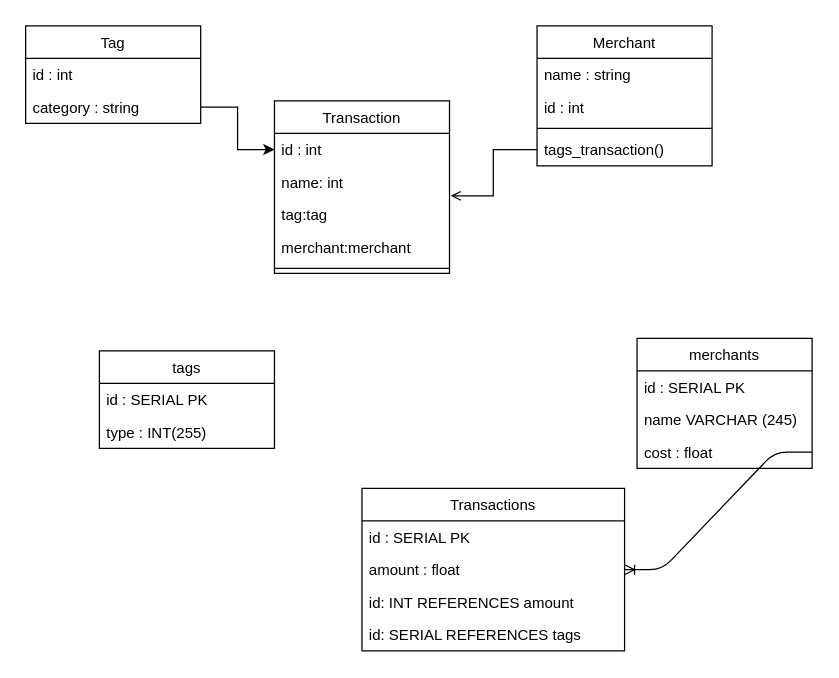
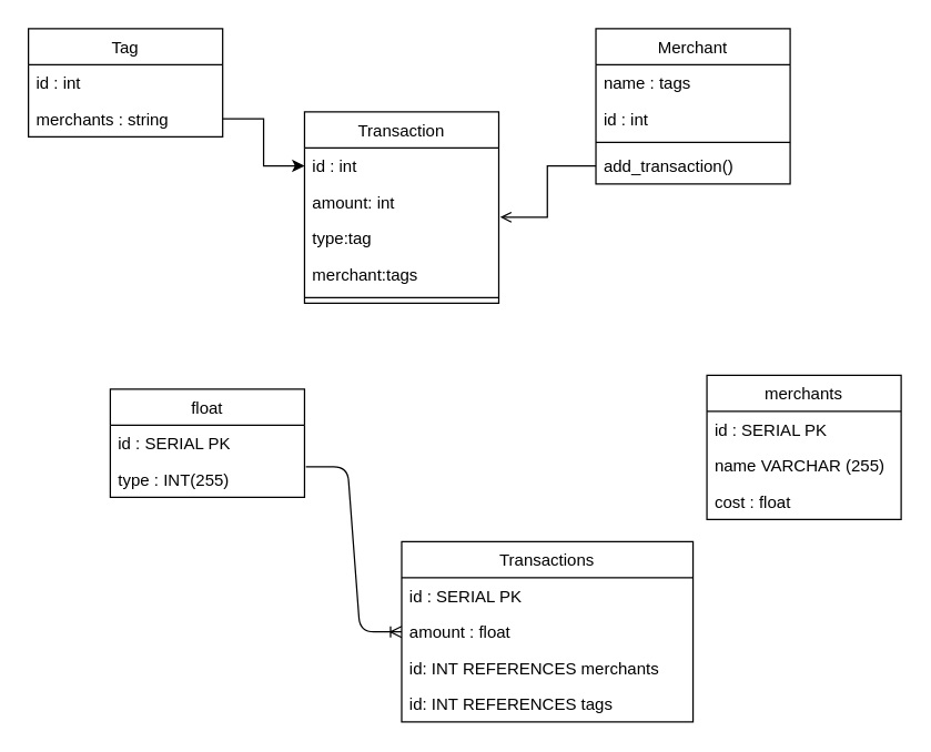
- <mxCell id="6" value="name : string" style="text;strokeColor=none;fillColor=none;align=left;verticalAlign=top;spacingLeft=4;spacingRight=4;overflow=hidden;rotatable=0;points=[[0,0.5],[1,0.5]];portConstraint=eastwest;" parent="5" vertex="1"><mxGeometry y="26" width="140" height="26" as="geometry" /></mxCell>
+ <mxCell id="6" value="name : tags" style="text;strokeColor=none;fillColor=none;align=left;verticalAlign=top;spacingLeft=4;spacingRight=4;overflow=hidden;rotatable=0;points=[[0,0.5],[1,0.5]];portConstraint=eastwest;" parent="5" vertex="1"><mxGeometry y="26" width="140" height="26" as="geometry" /></mxCell>
- <mxCell id="4" value="category : string" style="text;strokeColor=none;fillColor=none;align=left;verticalAlign=top;spacingLeft=4;spacingRight=4;overflow=hidden;rotatable=0;points=[[0,0.5],[1,0.5]];portConstraint=eastwest;" parent="2" vertex="1"><mxGeometry y="52" width="140" height="26" as="geometry" /></mxCell>
+ <mxCell id="4" value="merchants : string" style="text;strokeColor=none;fillColor=none;align=left;verticalAlign=top;spacingLeft=4;spacingRight=4;overflow=hidden;rotatable=0;points=[[0,0.5],[1,0.5]];portConstraint=eastwest;" parent="2" vertex="1"><mxGeometry y="52" width="140" height="26" as="geometry" /></mxCell>
- <mxCell id="9" value="tags_transaction()" style="text;strokeColor=none;fillColor=none;align=left;verticalAlign=top;spacingLeft=4;spacingRight=4;overflow=hidden;rotatable=0;points=[[0,0.5],[1,0.5]];portConstraint=eastwest;" parent="5" vertex="1"><mxGeometry y="86" width="140" height="26" as="geometry" /></mxCell>
+ <mxCell id="9" value="add_transaction()" style="text;strokeColor=none;fillColor=none;align=left;verticalAlign=top;spacingLeft=4;spacingRight=4;overflow=hidden;rotatable=0;points=[[0,0.5],[1,0.5]];portConstraint=eastwest;" parent="5" vertex="1"><mxGeometry y="86" width="140" height="26" as="geometry" /></mxCell>
- <mxCell id="14" value="name: int" style="text;strokeColor=none;fillColor=none;align=left;verticalAlign=top;spacingLeft=4;spacingRight=4;overflow=hidden;rotatable=0;points=[[0,0.5],[1,0.5]];portConstraint=eastwest;" vertex="1" parent="12"><mxGeometry y="52" width="140" height="26" as="geometry" /></mxCell>
+ <mxCell id="14" value="amount: int" style="text;strokeColor=none;fillColor=none;align=left;verticalAlign=top;spacingLeft=4;spacingRight=4;overflow=hidden;rotatable=0;points=[[0,0.5],[1,0.5]];portConstraint=eastwest;" vertex="1" parent="12"><mxGeometry y="52" width="140" height="26" as="geometry" /></mxCell>
- <mxCell id="15" value="tag:tag" style="text;strokeColor=none;fillColor=none;align=left;verticalAlign=top;spacingLeft=4;spacingRight=4;overflow=hidden;rotatable=0;points=[[0,0.5],[1,0.5]];portConstraint=eastwest;" parent="12" vertex="1"><mxGeometry y="78" width="140" height="26" as="geometry" /></mxCell>
+ <mxCell id="15" value="type:tag" style="text;strokeColor=none;fillColor=none;align=left;verticalAlign=top;spacingLeft=4;spacingRight=4;overflow=hidden;rotatable=0;points=[[0,0.5],[1,0.5]];portConstraint=eastwest;" parent="12" vertex="1"><mxGeometry y="78" width="140" height="26" as="geometry" /></mxCell>
- <mxCell id="16" value="merchant:merchant" style="text;strokeColor=none;fillColor=none;align=left;verticalAlign=top;spacingLeft=4;spacingRight=4;overflow=hidden;rotatable=0;points=[[0,0.5],[1,0.5]];portConstraint=eastwest;" vertex="1" parent="12"><mxGeometry y="104" width="140" height="26" as="geometry" /></mxCell>
+ <mxCell id="16" value="merchant:tags" style="text;strokeColor=none;fillColor=none;align=left;verticalAlign=top;spacingLeft=4;spacingRight=4;overflow=hidden;rotatable=0;points=[[0,0.5],[1,0.5]];portConstraint=eastwest;" vertex="1" parent="12"><mxGeometry y="104" width="140" height="26" as="geometry" /></mxCell>
- <mxCell id="29" value="tags" style="swimlane;fontStyle=0;childLayout=stackLayout;horizontal=1;startSize=26;fillColor=none;horizontalStack=0;resizeParent=1;resizeParentMax=0;resizeLast=0;collapsible=1;marginBottom=0;" parent="1" vertex="1"><mxGeometry x="79" y="280" width="140" height="78" as="geometry" /></mxCell>
+ <mxCell id="29" value="float" style="swimlane;fontStyle=0;childLayout=stackLayout;horizontal=1;startSize=26;fillColor=none;horizontalStack=0;resizeParent=1;resizeParentMax=0;resizeLast=0;collapsible=1;marginBottom=0;" parent="1" vertex="1"><mxGeometry x="79" y="280" width="140" height="78" as="geometry" /></mxCell>
- <mxCell id="21" value="name VARCHAR (245)" style="text;strokeColor=none;fillColor=none;align=left;verticalAlign=top;spacingLeft=4;spacingRight=4;overflow=hidden;rotatable=0;points=[[0,0.5],[1,0.5]];portConstraint=eastwest;" parent="19" vertex="1"><mxGeometry y="52" width="140" height="26" as="geometry" /></mxCell>
+ <mxCell id="21" value="name VARCHAR (255)" style="text;strokeColor=none;fillColor=none;align=left;verticalAlign=top;spacingLeft=4;spacingRight=4;overflow=hidden;rotatable=0;points=[[0,0.5],[1,0.5]];portConstraint=eastwest;" parent="19" vertex="1"><mxGeometry y="52" width="140" height="26" as="geometry" /></mxCell>
+ <mxCell id="28" value="" style="edgeStyle=entityRelationEdgeStyle;fontSize=12;html=1;endArrow=ERoneToMany;exitX=1.007;exitY=0.154;exitDx=0;exitDy=0;exitPerimeter=0;entryX=0;entryY=0.5;entryDx=0;entryDy=0;" edge="1" parent="1" source="31" target="25"><mxGeometry width="100" height="100" relative="1" as="geometry"><mxPoint x="108" y="520" as="sourcePoint" /><mxPoint x="208" y="420" as="targetPoint" /></mxGeometry></mxCell>
- <mxCell id="18" value="" style="edgeStyle=entityRelationEdgeStyle;fontSize=12;html=1;endArrow=ERoneToMany;exitX=1;exitY=0.5;exitDx=0;exitDy=0;" edge="1" parent="1" source="22" target="25"><mxGeometry width="100" height="100" relative="1" as="geometry"><mxPoint x="459" y="450" as="sourcePoint" /><mxPoint x="559" y="350" as="targetPoint" /></mxGeometry></mxCell>
- <mxCell id="26" value="id: INT REFERENCES amount" style="text;strokeColor=none;fillColor=none;align=left;verticalAlign=top;spacingLeft=4;spacingRight=4;overflow=hidden;rotatable=0;points=[[0,0.5],[1,0.5]];portConstraint=eastwest;" vertex="1" parent="23"><mxGeometry y="78" width="210" height="26" as="geometry" /></mxCell>
+ <mxCell id="26" value="id: INT REFERENCES merchants" style="text;strokeColor=none;fillColor=none;align=left;verticalAlign=top;spacingLeft=4;spacingRight=4;overflow=hidden;rotatable=0;points=[[0,0.5],[1,0.5]];portConstraint=eastwest;" vertex="1" parent="23"><mxGeometry y="78" width="210" height="26" as="geometry" /></mxCell>
- <mxCell id="27" value="id: SERIAL REFERENCES tags" style="text;strokeColor=none;fillColor=none;align=left;verticalAlign=top;spacingLeft=4;spacingRight=4;overflow=hidden;rotatable=0;points=[[0,0.5],[1,0.5]];portConstraint=eastwest;" vertex="1" parent="23"><mxGeometry y="104" width="210" height="26" as="geometry" /></mxCell>
+ <mxCell id="27" value="id: INT REFERENCES tags" style="text;strokeColor=none;fillColor=none;align=left;verticalAlign=top;spacingLeft=4;spacingRight=4;overflow=hidden;rotatable=0;points=[[0,0.5],[1,0.5]];portConstraint=eastwest;" vertex="1" parent="23"><mxGeometry y="104" width="210" height="26" as="geometry" /></mxCell>
